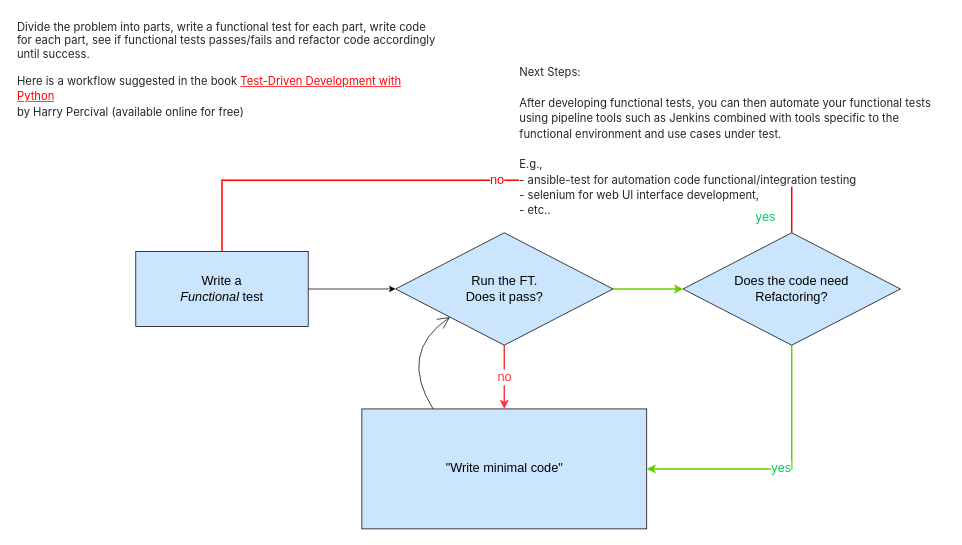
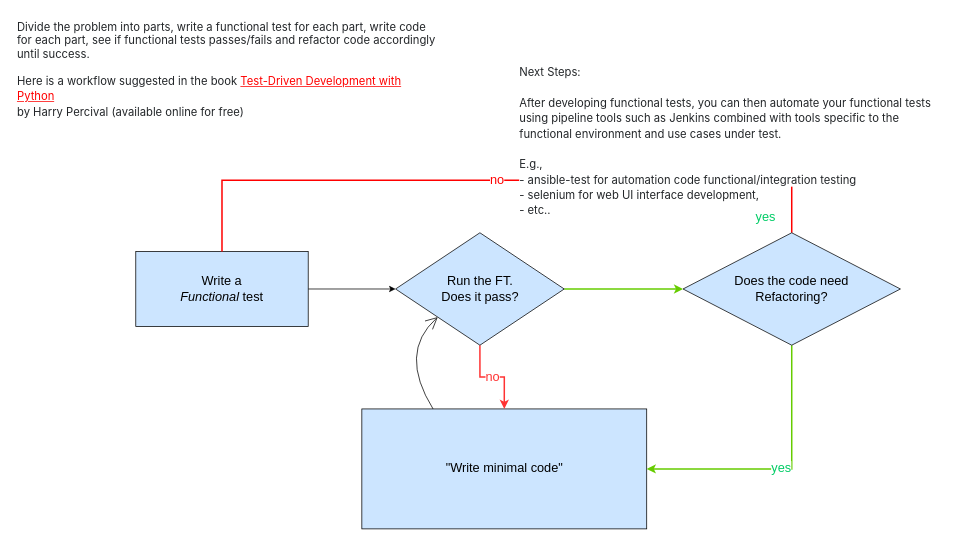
- <mxCell id="7" value="Run the FT.&lt;br&gt;Does it pass?" style="rhombus;whiteSpace=wrap;html=1;fontSize=17;fillColor=#CCE5FF;" parent="1" vertex="1"><mxGeometry x="526.55" y="310" width="290" height="150" as="geometry" /></mxCell>
+ <mxCell id="7" value="Run the FT.&lt;br&gt;Does it pass?" style="rhombus;whiteSpace=wrap;html=1;fontSize=17;fillColor=#CCE5FF;" parent="1" vertex="1"><mxGeometry x="526.55" y="310" width="225" height="150" as="geometry" /></mxCell>
